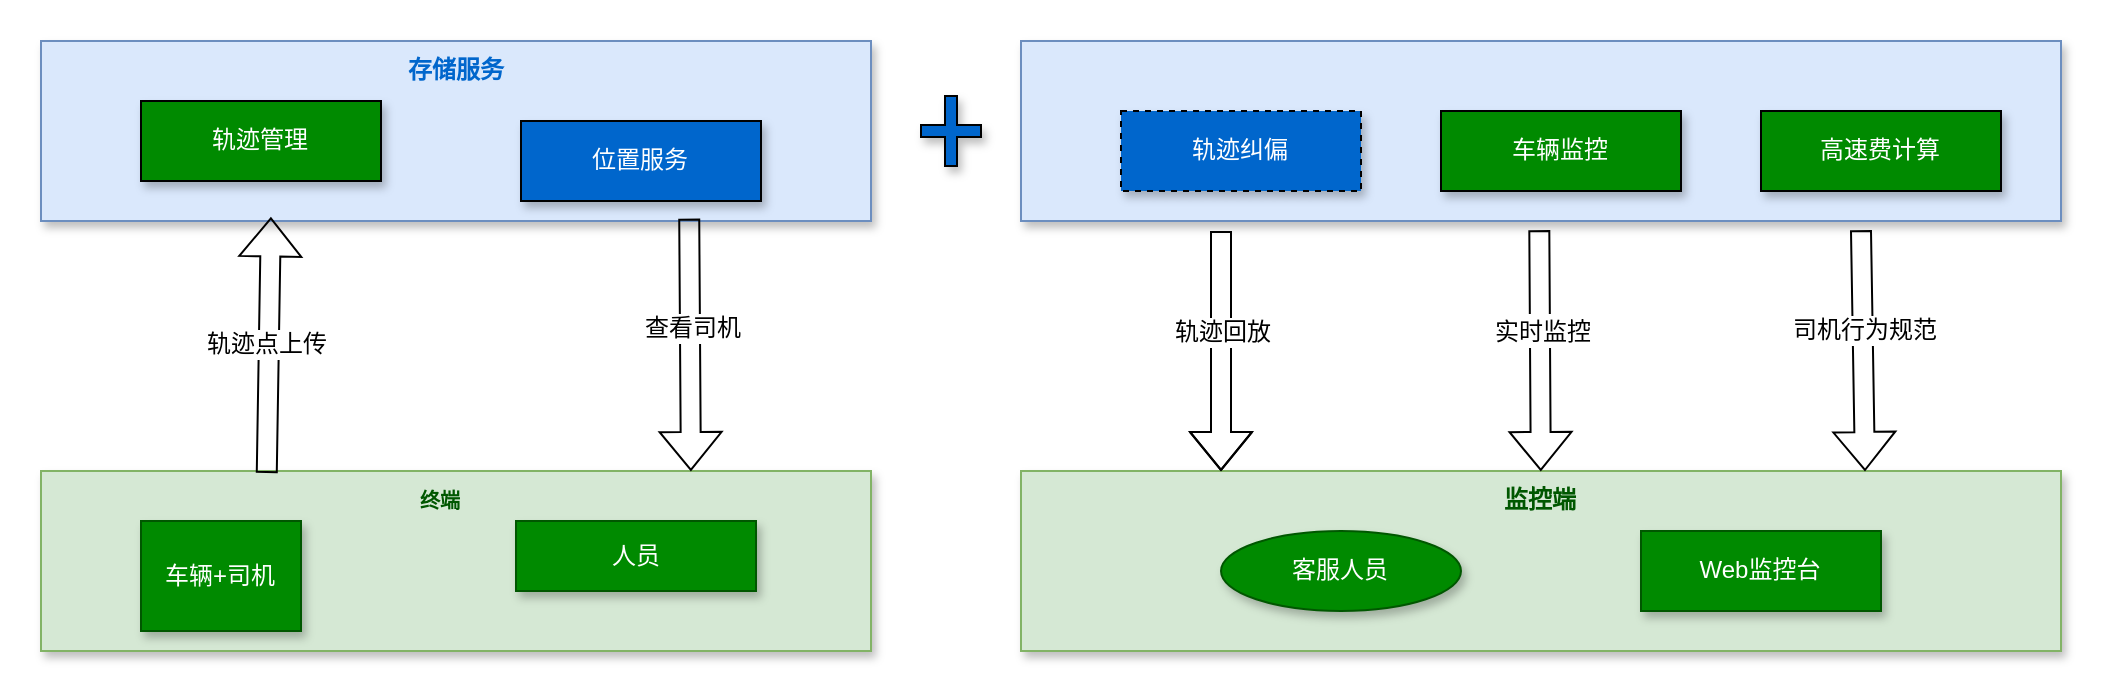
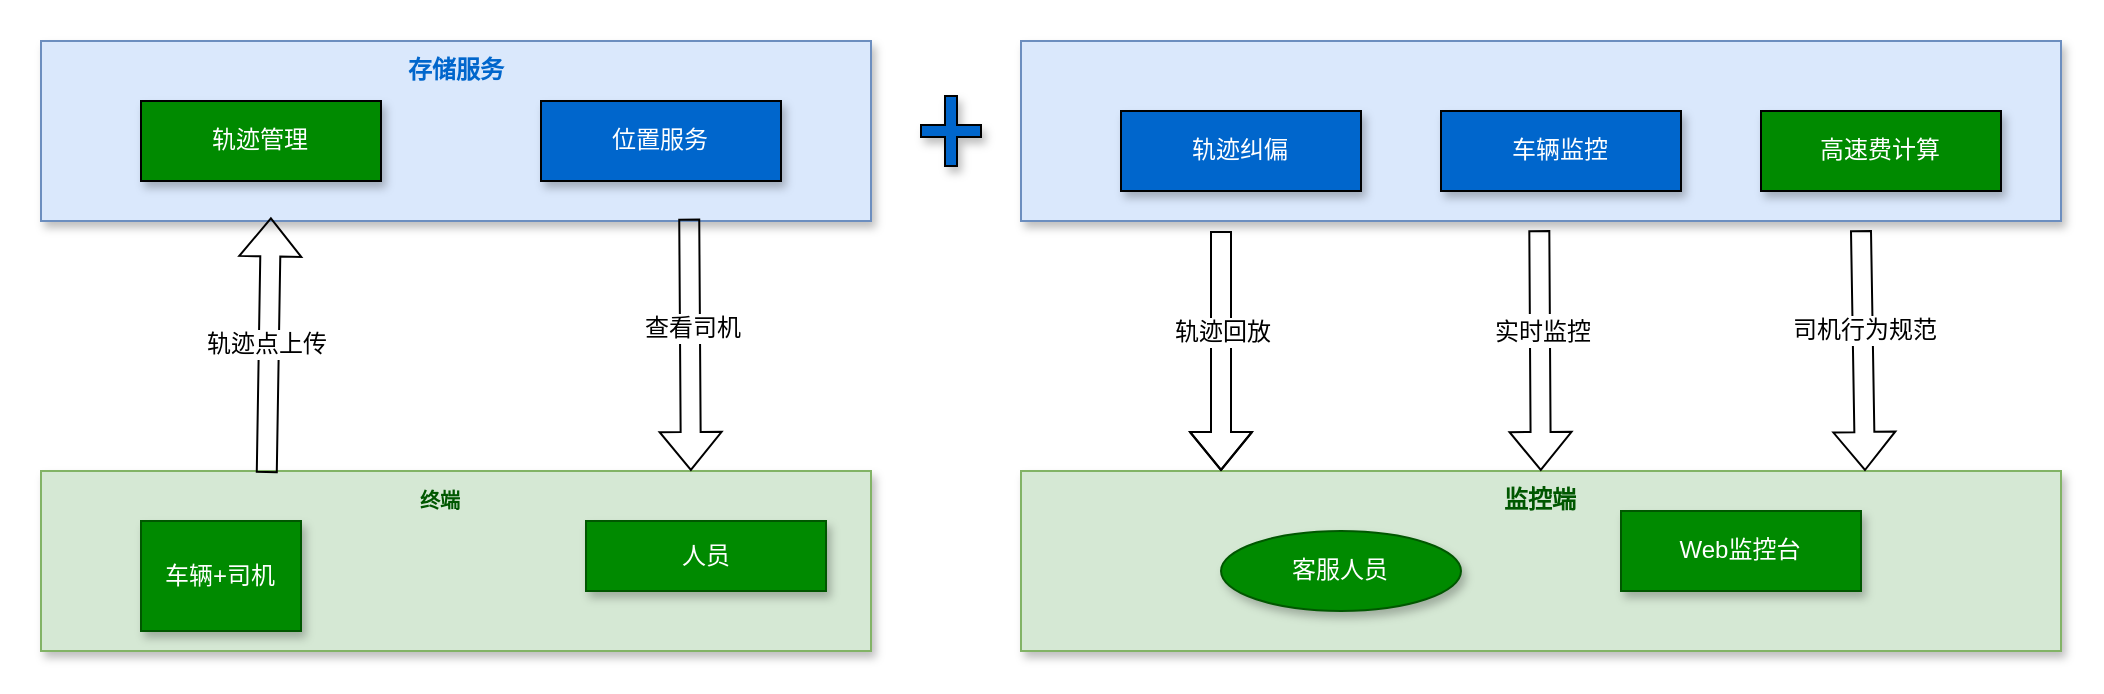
- <mxCell id="7" value="&lt;font color=&quot;#ffffff&quot;&gt;轨迹纠偏&lt;/font&gt;" style="rounded=0;whiteSpace=wrap;html=1;shadow=1;fillColor=#0066CC;dashed=1;" vertex="1" parent="1"><mxGeometry x="560" y="55" width="120" height="40" as="geometry" /></mxCell>
+ <mxCell id="7" value="&lt;font color=&quot;#ffffff&quot;&gt;轨迹纠偏&lt;/font&gt;" style="rounded=0;whiteSpace=wrap;html=1;shadow=1;fillColor=#0066CC;" vertex="1" parent="1"><mxGeometry x="560" y="55" width="120" height="40" as="geometry" /></mxCell>
- <mxCell id="8" value="&lt;font color=&quot;#ffffff&quot;&gt;车辆监控&lt;/font&gt;" style="rounded=0;whiteSpace=wrap;html=1;shadow=1;fillColor=#008a00;" vertex="1" parent="1"><mxGeometry x="720" y="55" width="120" height="40" as="geometry" /></mxCell>
+ <mxCell id="8" value="&lt;font color=&quot;#ffffff&quot;&gt;车辆监控&lt;/font&gt;" style="rounded=0;whiteSpace=wrap;html=1;shadow=1;fillColor=#0066CC;" vertex="1" parent="1"><mxGeometry x="720" y="55" width="120" height="40" as="geometry" /></mxCell>
- <mxCell id="4" value="&lt;font color=&quot;#ffffff&quot;&gt;位置服务&lt;/font&gt;" style="rounded=0;whiteSpace=wrap;html=1;shadow=1;fillColor=#0066CC;" vertex="1" parent="1"><mxGeometry x="260" y="60" width="120" height="40" as="geometry" /></mxCell>
+ <mxCell id="4" value="&lt;font color=&quot;#ffffff&quot;&gt;位置服务&lt;/font&gt;" style="rounded=0;whiteSpace=wrap;html=1;shadow=1;fillColor=#0066CC;" vertex="1" parent="1"><mxGeometry x="270" y="50" width="120" height="40" as="geometry" /></mxCell>
- <mxCell id="15" value="人员" style="rounded=0;whiteSpace=wrap;html=1;shadow=1;fillColor=#008a00;strokeColor=#005700;fontColor=#ffffff;" vertex="1" parent="1"><mxGeometry x="257.5" y="260" width="120" height="35" as="geometry" /></mxCell>
+ <mxCell id="15" value="人员" style="rounded=0;whiteSpace=wrap;html=1;shadow=1;fillColor=#008a00;strokeColor=#005700;fontColor=#ffffff;" vertex="1" parent="1"><mxGeometry x="292.5" y="260" width="120" height="35" as="geometry" /></mxCell>
- <mxCell id="27" value="Web监控台" style="rounded=0;whiteSpace=wrap;html=1;shadow=1;fillColor=#008a00;strokeColor=#005700;fontColor=#ffffff;" vertex="1" parent="1"><mxGeometry x="820" y="265" width="120" height="40" as="geometry" /></mxCell>
+ <mxCell id="27" value="Web监控台" style="rounded=0;whiteSpace=wrap;html=1;shadow=1;fillColor=#008a00;strokeColor=#005700;fontColor=#ffffff;" vertex="1" parent="1"><mxGeometry x="810" y="255" width="120" height="40" as="geometry" /></mxCell>
